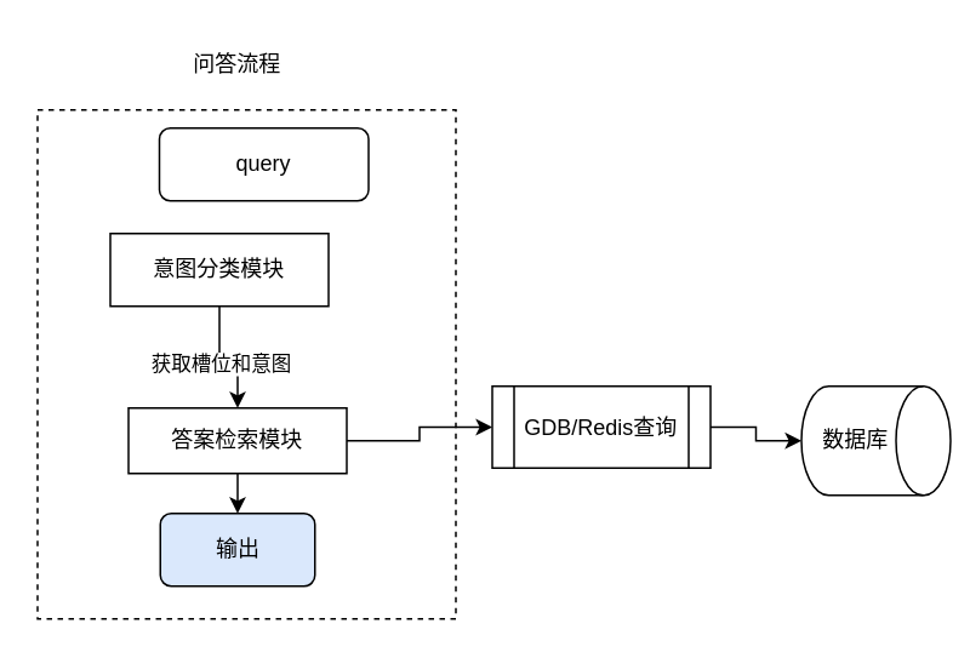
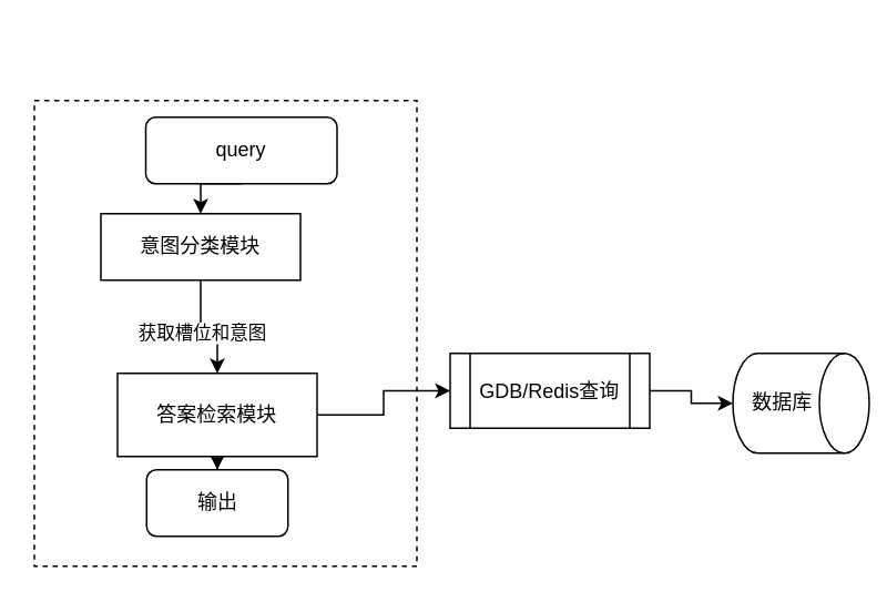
- <mxCell id="3" value="问答流程" style="text;html=1;strokeColor=none;fillColor=none;align=center;verticalAlign=middle;whiteSpace=wrap;rounded=0;dashed=1;" vertex="1" parent="1"><mxGeometry x="100" y="20" width="60" height="30" as="geometry" /></mxCell>
+ <mxCell id="4" style="edgeStyle=orthogonalEdgeStyle;rounded=0;orthogonalLoop=1;jettySize=auto;html=1;exitX=0.5;exitY=1;exitDx=0;exitDy=0;entryX=0.5;entryY=0;entryDx=0;entryDy=0;" edge="1" parent="1" source="5" target="8"><mxGeometry relative="1" as="geometry" /></mxCell>
- <mxCell id="11" value="答案检索模块" style="whiteSpace=wrap;html=1;rounded=0;" vertex="1" parent="1"><mxGeometry x="70" y="224" width="120" height="36" as="geometry" /></mxCell>
+ <mxCell id="11" value="答案检索模块" style="whiteSpace=wrap;html=1;rounded=0;" vertex="1" parent="1"><mxGeometry x="70" y="224" width="120" height="50" as="geometry" /></mxCell>
- <mxCell id="12" value="输出" style="rounded=1;whiteSpace=wrap;html=1;fillColor=#dae8fc;" vertex="1" parent="1"><mxGeometry x="87.5" y="282" width="85" height="40" as="geometry" /></mxCell>
+ <mxCell id="12" value="输出" style="rounded=1;whiteSpace=wrap;html=1;" vertex="1" parent="1"><mxGeometry x="87.5" y="282" width="85" height="40" as="geometry" /></mxCell>
